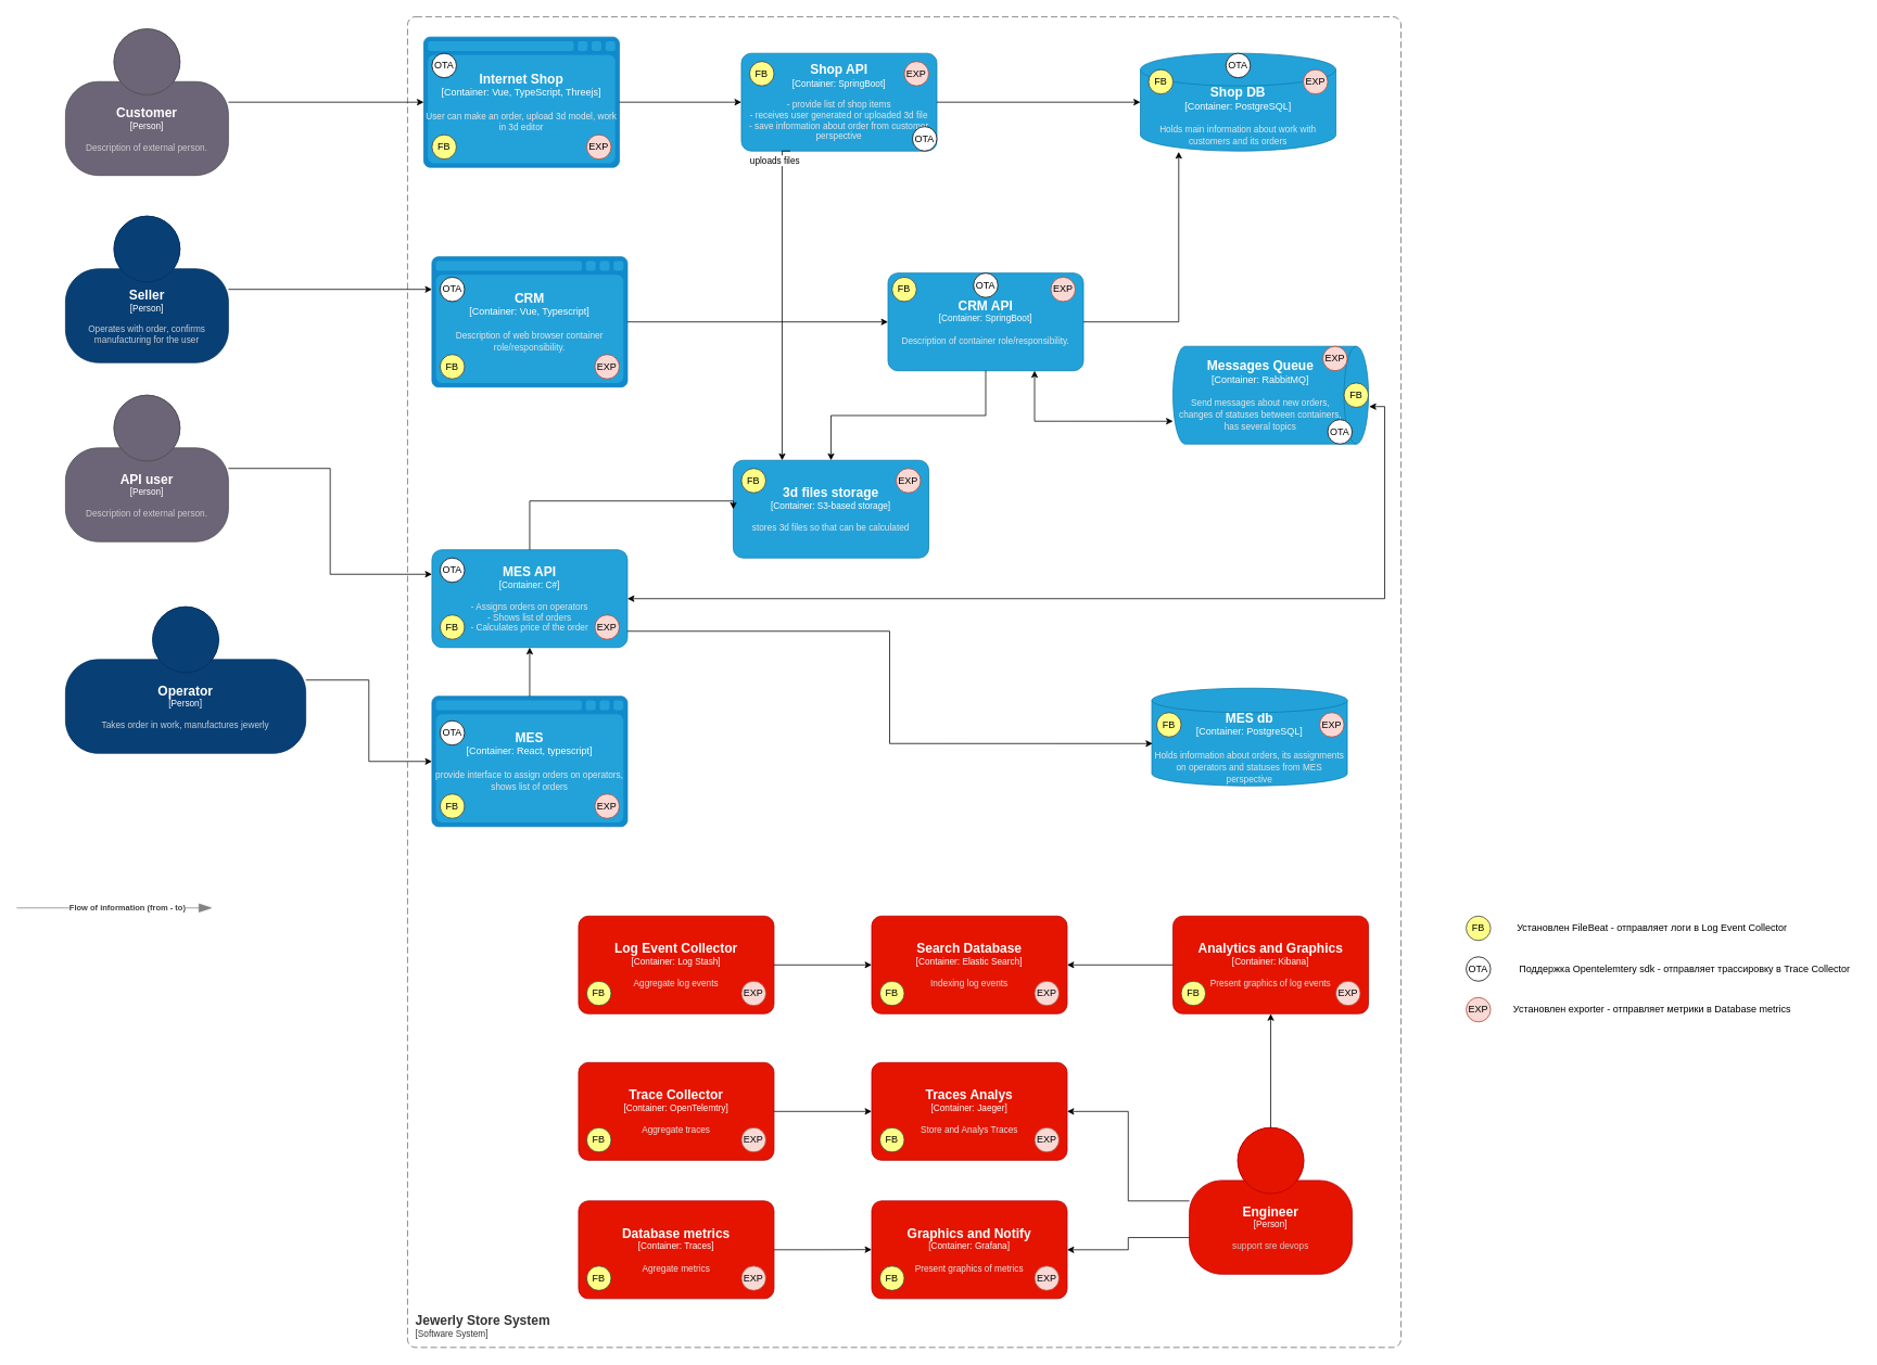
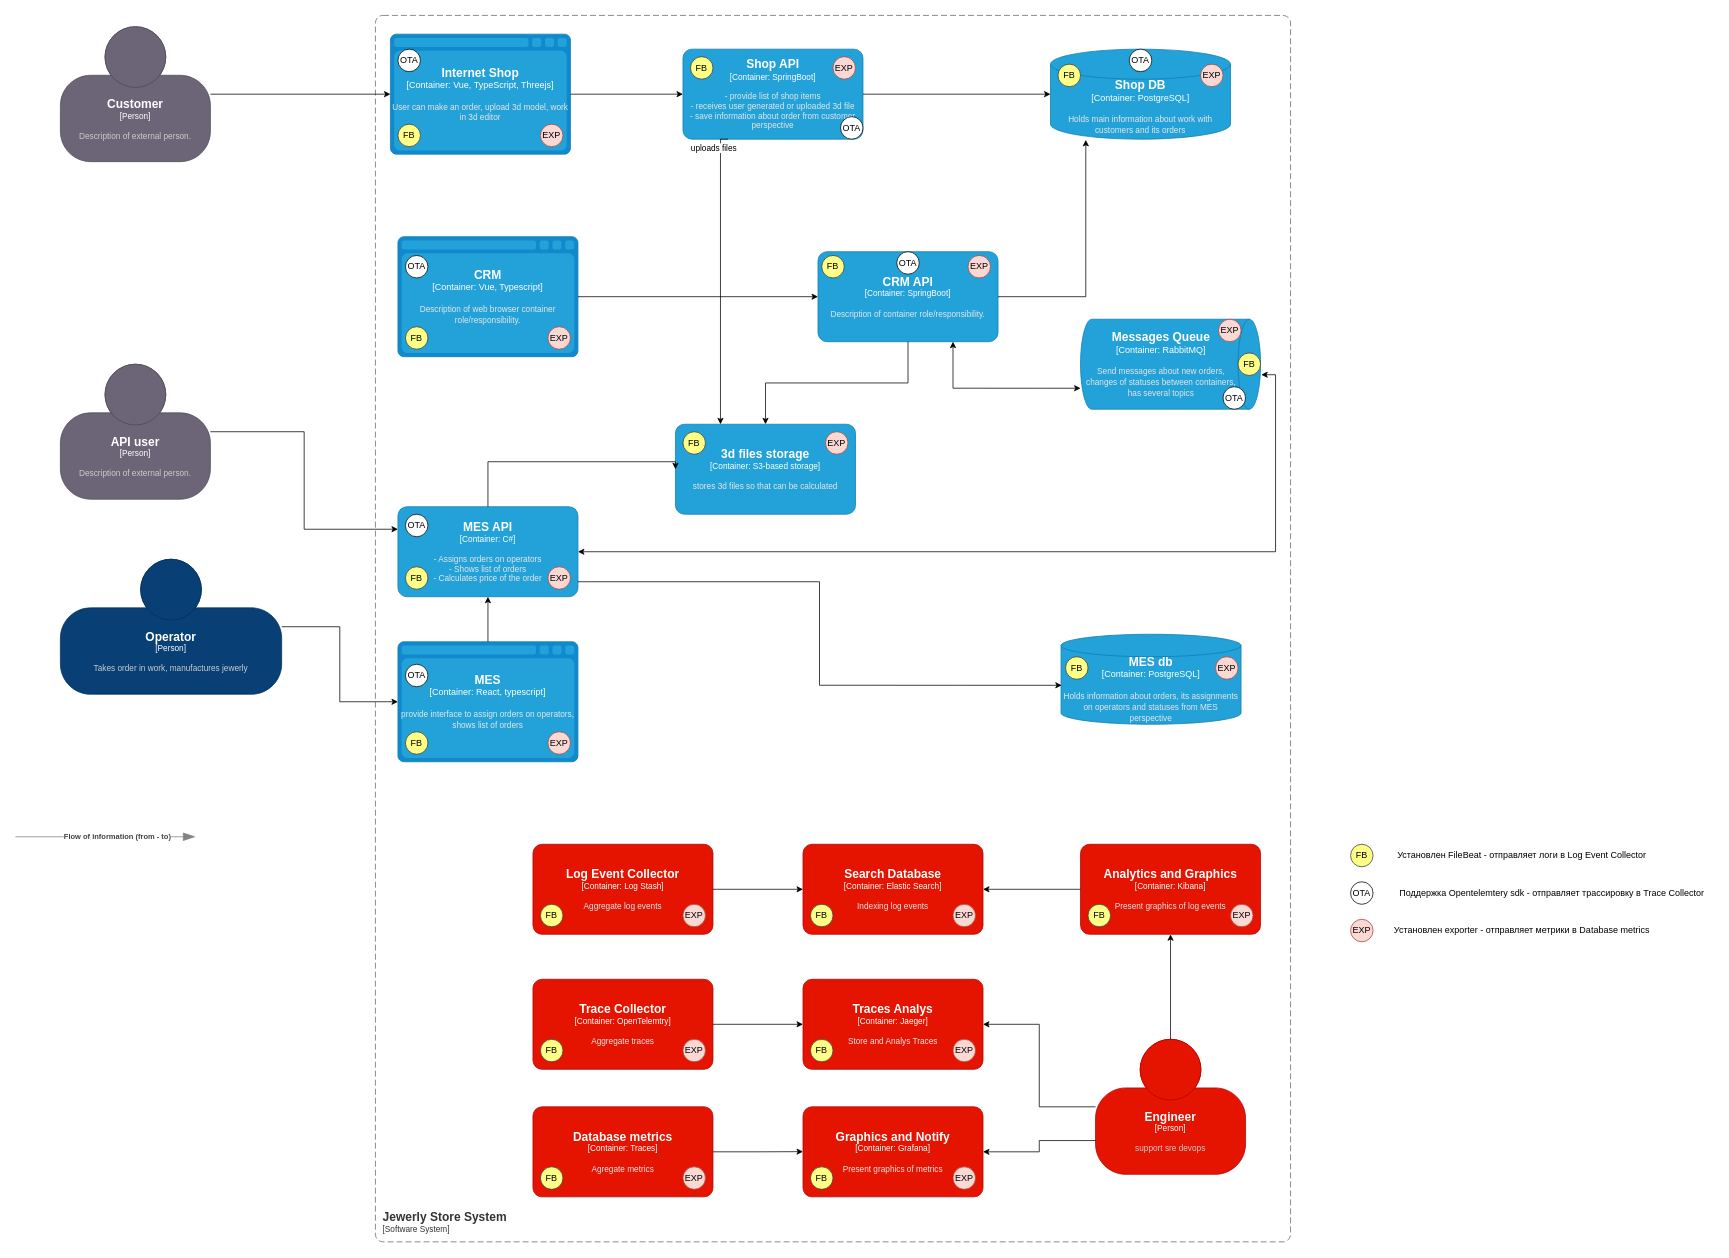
- <mxCell id="29" value="&lt;font style=&quot;font-size: 16px&quot;&gt;&lt;b&gt;Seller&lt;/b&gt;&lt;/font&gt;&lt;div&gt;[Person]&lt;/div&gt;&lt;br&gt;&lt;div&gt;&lt;font style=&quot;font-size: 11px&quot;&gt;&lt;font color=&quot;#cccccc&quot;&gt;Operates with order, confirms manufacturing for the user&lt;/font&gt;&lt;/div&gt;" style="html=1;fontSize=11;dashed=0;whiteSpace=wrap;fillColor=#083F75;strokeColor=#06315C;fontColor=#ffffff;shape=mxgraph.c4.person2;align=center;metaEdit=1;points=[[0.5,0,0],[1,0.5,0],[1,0.75,0],[0.75,1,0],[0.5,1,0],[0.25,1,0],[0,0.75,0],[0,0.5,0]];resizable=0;" parent="1" vertex="1"><mxGeometry x="80" y="265" width="200" height="180" as="geometry" /></mxCell>
- <mxCell id="30" style="edgeStyle=orthogonalEdgeStyle;rounded=0;orthogonalLoop=1;jettySize=auto;html=1;entryX=0;entryY=0.25;entryDx=0;entryDy=0;entryPerimeter=0;" parent="1" source="29" target="11" edge="1"><mxGeometry relative="1" as="geometry" /></mxCell>
